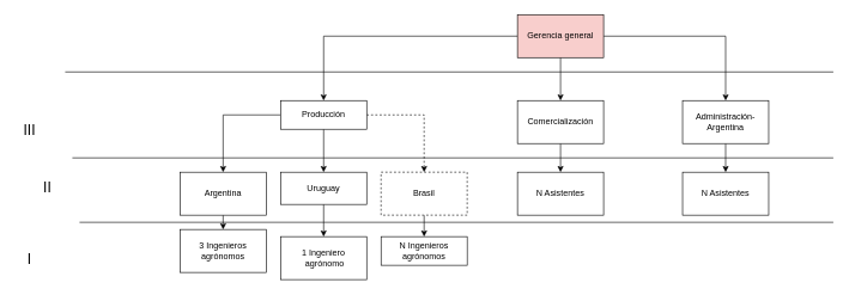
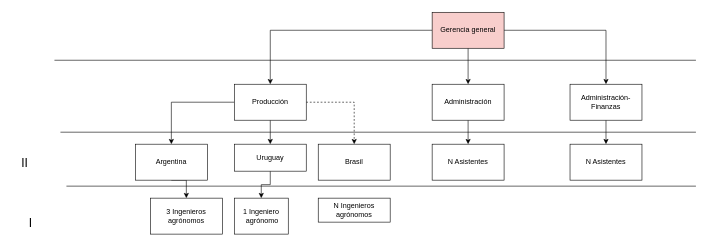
- <mxCell id="9" value="Producción" style="rounded=0;whiteSpace=wrap;html=1;" vertex="1" parent="1"><mxGeometry x="390" y="140" width="120" height="40" as="geometry" /></mxCell>
+ <mxCell id="9" value="Producción" style="rounded=0;whiteSpace=wrap;html=1;" vertex="1" parent="1"><mxGeometry x="390" y="140" width="120" height="60" as="geometry" /></mxCell>
- <mxCell id="11" value="Comercialización" style="rounded=0;whiteSpace=wrap;html=1;" vertex="1" parent="1"><mxGeometry x="720" y="140" width="120" height="60" as="geometry" /></mxCell>
+ <mxCell id="11" value="Administración" style="rounded=0;whiteSpace=wrap;html=1;" vertex="1" parent="1"><mxGeometry x="720" y="140" width="120" height="60" as="geometry" /></mxCell>
- <mxCell id="13" value="Administración-Argentina" style="rounded=0;whiteSpace=wrap;html=1;" vertex="1" parent="1"><mxGeometry x="950" y="140" width="120" height="60" as="geometry" /></mxCell>
+ <mxCell id="13" value="Administración-Finanzas" style="rounded=0;whiteSpace=wrap;html=1;" vertex="1" parent="1"><mxGeometry x="950" y="140" width="120" height="60" as="geometry" /></mxCell>
- <mxCell id="23" value="&lt;font style=&quot;font-size: 20px;&quot;&gt;III&lt;/font&gt;" style="text;html=1;align=center;verticalAlign=middle;resizable=0;points=[];autosize=1;strokeColor=none;fillColor=none;" vertex="1" parent="1"><mxGeometry x="20" y="160" width="40" height="40" as="geometry" /></mxCell>
- <mxCell id="24" value="&lt;span style=&quot;font-size: 20px;&quot;&gt;II&lt;/span&gt;" style="text;html=1;align=center;verticalAlign=middle;resizable=0;points=[];autosize=1;strokeColor=none;fillColor=none;" vertex="1" parent="1"><mxGeometry x="50" y="240" width="30" height="40" as="geometry" /></mxCell>
+ <mxCell id="24" value="&lt;span style=&quot;font-size: 20px;&quot;&gt;II&lt;/span&gt;" style="text;html=1;align=center;verticalAlign=middle;resizable=0;points=[];autosize=1;strokeColor=none;fillColor=none;" vertex="1" parent="1"><mxGeometry x="25" y="250" width="30" height="40" as="geometry" /></mxCell>
- <mxCell id="17" value="Argentina" style="rounded=0;whiteSpace=wrap;html=1;" vertex="1" parent="1"><mxGeometry x="250" y="240" width="120" height="60" as="geometry" /></mxCell>
+ <mxCell id="17" value="Argentina" style="rounded=0;whiteSpace=wrap;html=1;" vertex="1" parent="1"><mxGeometry x="225" y="240" width="120" height="60" as="geometry" /></mxCell>
- <mxCell id="19" value="Brasil" style="rounded=0;whiteSpace=wrap;html=1;dashed=1;" vertex="1" parent="1"><mxGeometry x="530" y="240" width="120" height="60" as="geometry" /></mxCell>
+ <mxCell id="19" value="Brasil" style="rounded=0;whiteSpace=wrap;html=1;" vertex="1" parent="1"><mxGeometry x="530" y="240" width="120" height="60" as="geometry" /></mxCell>
- <mxCell id="18" style="edgeStyle=orthogonalEdgeStyle;rounded=0;orthogonalLoop=1;jettySize=auto;html=1;exitX=0.5;exitY=1;exitDx=0;exitDy=0;entryX=0.5;entryY=0;entryDx=0;entryDy=0;" edge="1" parent="1" source="19" target="28"><mxGeometry relative="1" as="geometry" /></mxCell>
- <mxCell id="26" value="3 Ingenieros agrónomos" style="rounded=0;whiteSpace=wrap;html=1;" vertex="1" parent="1"><mxGeometry x="250" y="320" width="120" height="60" as="geometry" /></mxCell>
+ <mxCell id="26" value="3 Ingenieros agrónomos" style="rounded=0;whiteSpace=wrap;html=1;" vertex="1" parent="1"><mxGeometry x="250" y="330" width="120" height="60" as="geometry" /></mxCell>
- <mxCell id="25" value="&lt;font style=&quot;font-size: 20px;&quot;&gt;I&lt;/font&gt;" style="text;html=1;align=center;verticalAlign=middle;resizable=0;points=[];autosize=1;strokeColor=none;fillColor=none;" vertex="1" parent="1"><mxGeometry x="25" y="340" width="30" height="40" as="geometry" /></mxCell>
+ <mxCell id="25" value="&lt;font style=&quot;font-size: 20px;&quot;&gt;I&lt;/font&gt;" style="text;html=1;align=center;verticalAlign=middle;resizable=0;points=[];autosize=1;strokeColor=none;fillColor=none;" vertex="1" parent="1"><mxGeometry x="35" y="350" width="30" height="40" as="geometry" /></mxCell>
- <mxCell id="27" value="1 Ingeniero&lt;div&gt;&amp;nbsp;agrónomo&lt;/div&gt;" style="rounded=0;whiteSpace=wrap;html=1;" vertex="1" parent="1"><mxGeometry x="390" y="330" width="120" height="60" as="geometry" /></mxCell>
+ <mxCell id="27" value="1 Ingeniero&lt;div&gt;&amp;nbsp;agrónomo&lt;/div&gt;" style="rounded=0;whiteSpace=wrap;html=1;" vertex="1" parent="1"><mxGeometry x="390" y="330" width="90" height="60" as="geometry" /></mxCell>
